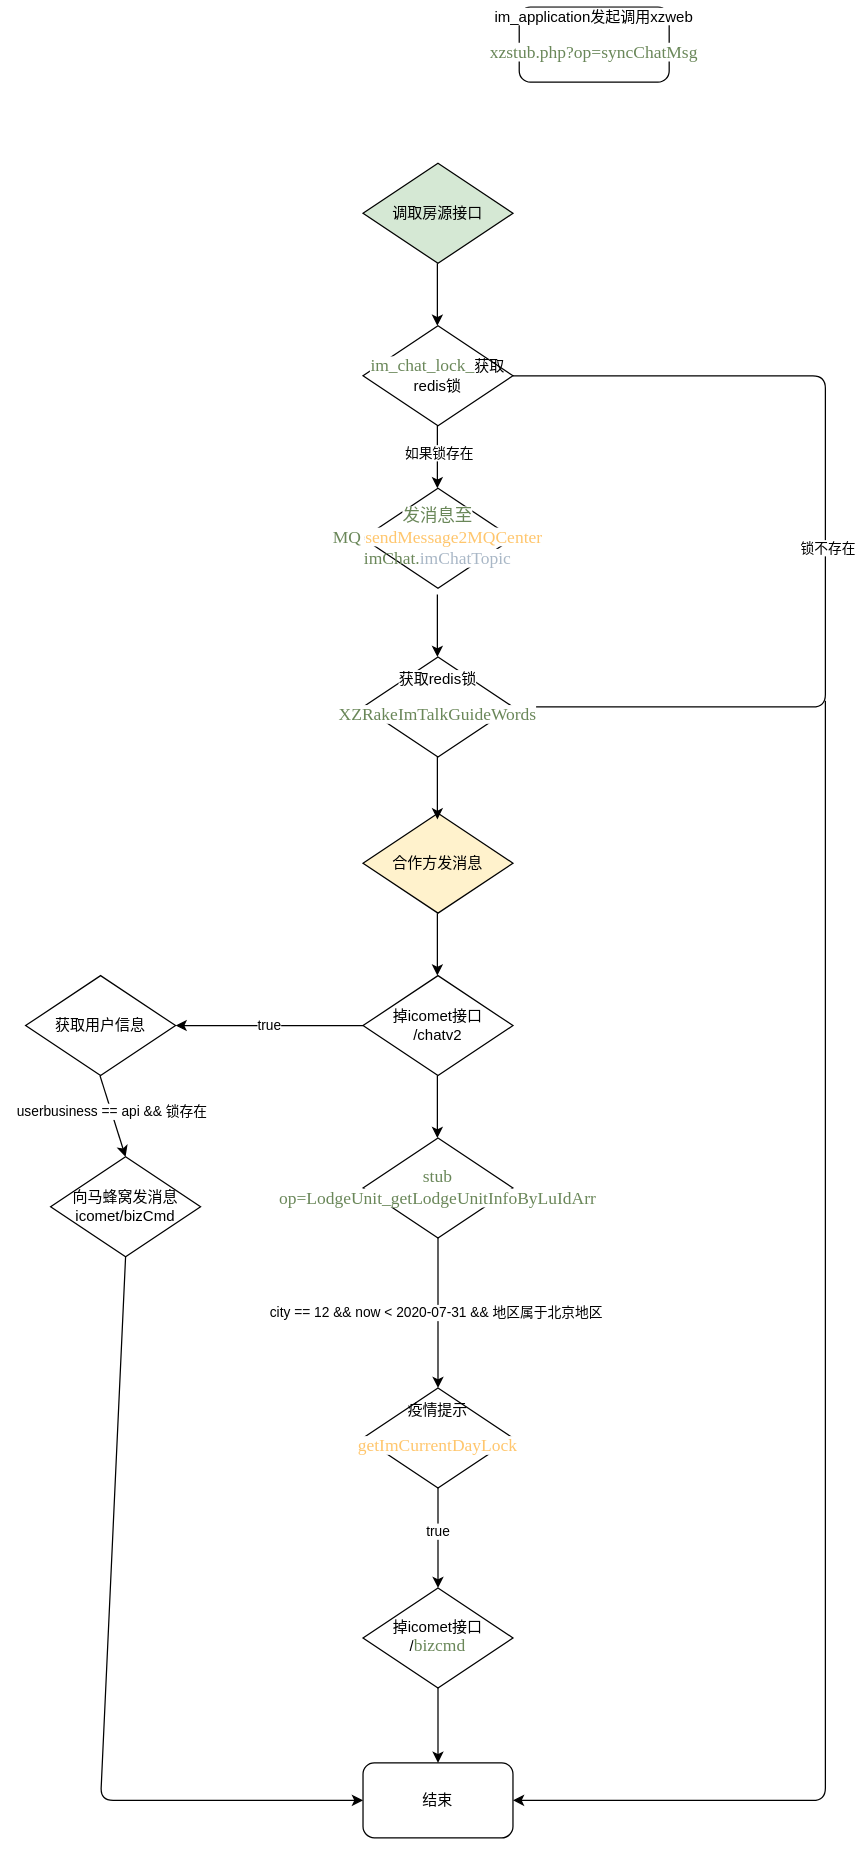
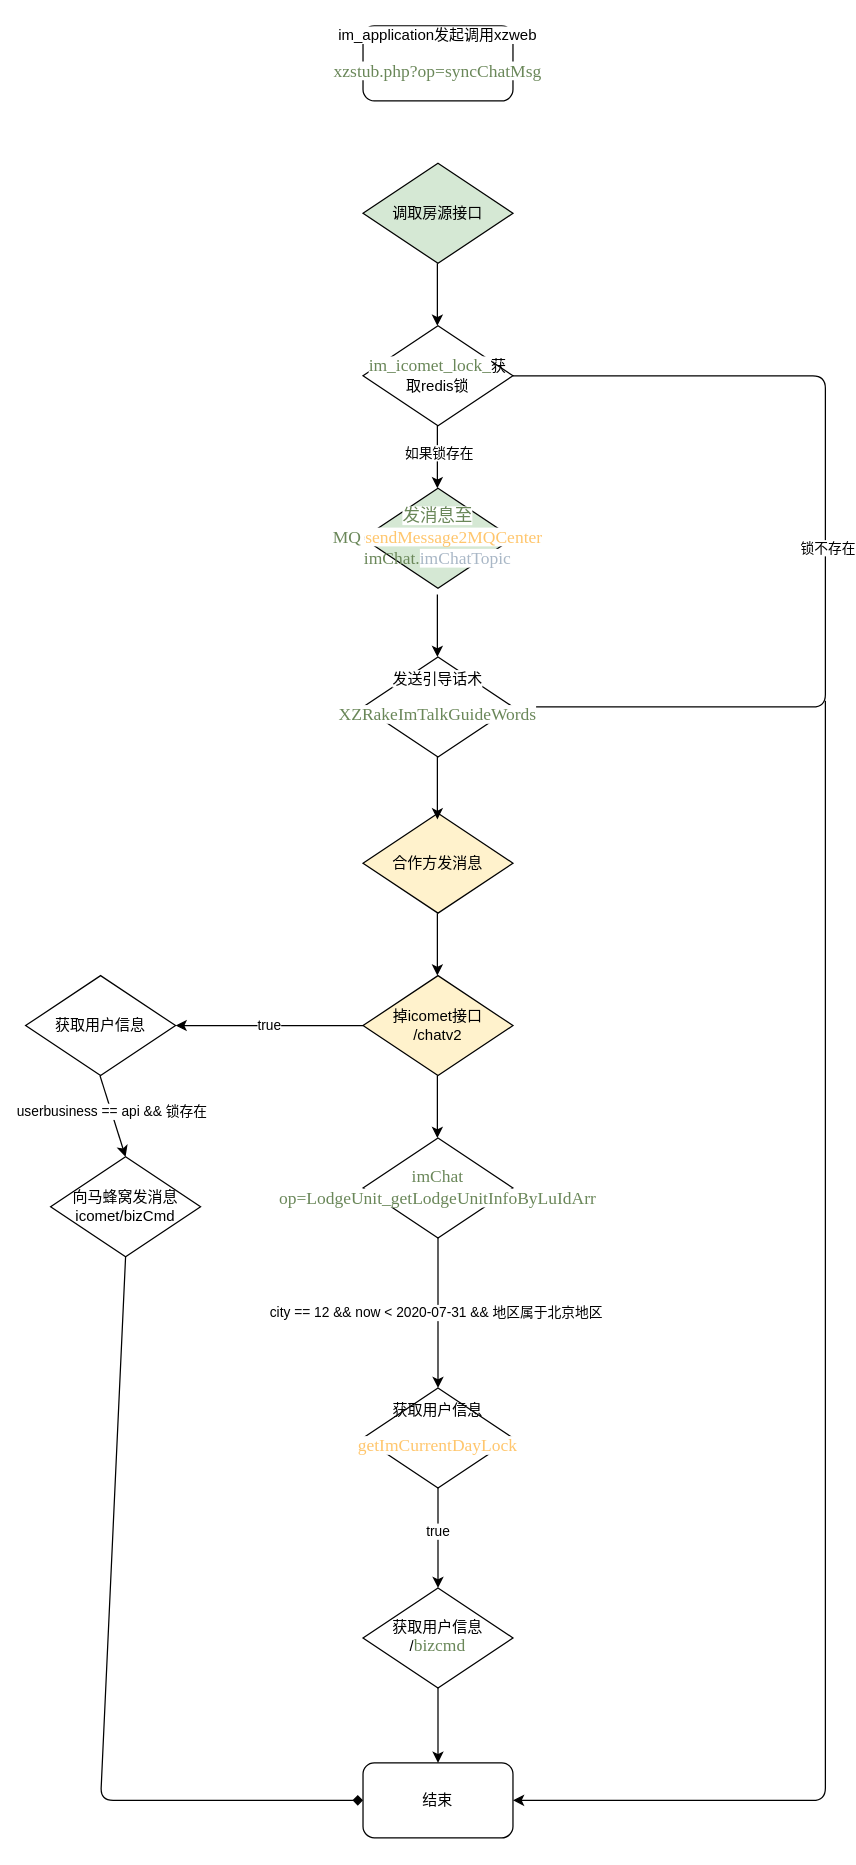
- <mxCell id="2" value="&lt;span style=&quot;background-color: rgb(255 , 255 , 255)&quot;&gt;im_application发起调用xzweb&lt;br&gt;&lt;/span&gt;&lt;pre style=&quot;color: rgb(169 , 183 , 198) ; font-family: &amp;#34;menlo&amp;#34; ; font-size: 10.5pt&quot;&gt;&lt;span style=&quot;color: rgb(106 , 135 , 89) ; background-color: rgb(255 , 255 , 255)&quot;&gt;xzstub.php?op=syncChatMsg&lt;/span&gt;&lt;/pre&gt;" style="rounded=1;whiteSpace=wrap;html=1;" vertex="1" parent="1"><mxGeometry x="415" y="5" width="120" height="60" as="geometry" /></mxCell>
+ <mxCell id="2" value="&lt;span style=&quot;background-color: rgb(255 , 255 , 255)&quot;&gt;im_application发起调用xzweb&lt;br&gt;&lt;/span&gt;&lt;pre style=&quot;color: rgb(169 , 183 , 198) ; font-family: &amp;#34;menlo&amp;#34; ; font-size: 10.5pt&quot;&gt;&lt;span style=&quot;color: rgb(106 , 135 , 89) ; background-color: rgb(255 , 255 , 255)&quot;&gt;xzstub.php?op=syncChatMsg&lt;/span&gt;&lt;/pre&gt;" style="rounded=1;whiteSpace=wrap;html=1;" vertex="1" parent="1"><mxGeometry x="290" y="20" width="120" height="60" as="geometry" /></mxCell>
- <mxCell id="4" value="&lt;span style=&quot;color: rgb(106 , 135 , 89) ; font-family: &amp;#34;menlo&amp;#34; ; font-size: 10.5pt ; background-color: rgb(255 , 255 , 255)&quot;&gt;im_chat_lock_&lt;/span&gt;获取redis锁" style="rhombus;whiteSpace=wrap;html=1;" vertex="1" parent="1"><mxGeometry x="290" y="260" width="120" height="80" as="geometry" /></mxCell>
+ <mxCell id="4" value="&lt;span style=&quot;color: rgb(106 , 135 , 89) ; font-family: &amp;#34;menlo&amp;#34; ; font-size: 10.5pt ; background-color: rgb(255 , 255 , 255)&quot;&gt;im_icomet_lock_&lt;/span&gt;获取redis锁" style="rhombus;whiteSpace=wrap;html=1;" vertex="1" parent="1"><mxGeometry x="290" y="260" width="120" height="80" as="geometry" /></mxCell>
- <mxCell id="6" value="&lt;font color=&quot;#6a8759&quot; face=&quot;menlo&quot;&gt;&lt;span style=&quot;font-size: 14px ; background-color: rgb(255 , 255 , 255)&quot;&gt;发消息至MQ&amp;nbsp;&lt;/span&gt;&lt;/font&gt;&lt;span style=&quot;color: rgb(255 , 198 , 109) ; font-family: &amp;#34;menlo&amp;#34; ; font-size: 10.5pt&quot;&gt;&lt;span style=&quot;background-color: rgb(255 , 255 , 255)&quot;&gt;sendMessage2MQCenter&lt;br&gt;&lt;/span&gt;&lt;/span&gt;&lt;span style=&quot;font-family: &amp;#34;menlo&amp;#34; ; font-size: 10.5pt ; color: rgb(106 , 135 , 89)&quot;&gt;imChat.&lt;/span&gt;&lt;span style=&quot;background-color: rgb(255 , 255 , 255) ; color: rgb(169 , 183 , 198) ; font-family: &amp;#34;menlo&amp;#34; ; font-size: 10.5pt&quot;&gt;imChatTopic&lt;/span&gt;&lt;span style=&quot;color: rgb(255 , 198 , 109) ; font-family: &amp;#34;menlo&amp;#34; ; font-size: 10.5pt&quot;&gt;&lt;span style=&quot;background-color: rgb(255 , 255 , 255)&quot;&gt;&lt;br&gt;&lt;/span&gt;&lt;/span&gt;" style="rhombus;whiteSpace=wrap;html=1;" vertex="1" parent="1"><mxGeometry x="290" y="390" width="120" height="80" as="geometry" /></mxCell>
+ <mxCell id="6" value="&lt;font color=&quot;#6a8759&quot; face=&quot;menlo&quot;&gt;&lt;span style=&quot;font-size: 14px ; background-color: rgb(255 , 255 , 255)&quot;&gt;发消息至MQ&amp;nbsp;&lt;/span&gt;&lt;/font&gt;&lt;span style=&quot;color: rgb(255 , 198 , 109) ; font-family: &amp;#34;menlo&amp;#34; ; font-size: 10.5pt&quot;&gt;&lt;span style=&quot;background-color: rgb(255 , 255 , 255)&quot;&gt;sendMessage2MQCenter&lt;br&gt;&lt;/span&gt;&lt;/span&gt;&lt;span style=&quot;font-family: &amp;#34;menlo&amp;#34; ; font-size: 10.5pt ; color: rgb(106 , 135 , 89)&quot;&gt;imChat.&lt;/span&gt;&lt;span style=&quot;background-color: rgb(255 , 255 , 255) ; color: rgb(169 , 183 , 198) ; font-family: &amp;#34;menlo&amp;#34; ; font-size: 10.5pt&quot;&gt;imChatTopic&lt;/span&gt;&lt;span style=&quot;color: rgb(255 , 198 , 109) ; font-family: &amp;#34;menlo&amp;#34; ; font-size: 10.5pt&quot;&gt;&lt;span style=&quot;background-color: rgb(255 , 255 , 255)&quot;&gt;&lt;br&gt;&lt;/span&gt;&lt;/span&gt;" style="rhombus;whiteSpace=wrap;html=1;fillColor=#d5e8d4;" vertex="1" parent="1"><mxGeometry x="290" y="390" width="120" height="80" as="geometry" /></mxCell>
- <mxCell id="11" value="&lt;span style=&quot;background-color: rgb(255 , 255 , 255)&quot;&gt;获取redis锁&lt;br&gt;&lt;/span&gt;&lt;pre style=&quot;color: rgb(169 , 183 , 198) ; font-family: &amp;#34;menlo&amp;#34; ; font-size: 10.5pt&quot;&gt;&lt;span style=&quot;color: rgb(106 , 135 , 89) ; background-color: rgb(255 , 255 , 255)&quot;&gt;XZRakeImTalkGuideWords&lt;/span&gt;&lt;/pre&gt;" style="rhombus;whiteSpace=wrap;html=1;" vertex="1" parent="1"><mxGeometry x="290" y="525" width="120" height="80" as="geometry" /></mxCell>
+ <mxCell id="11" value="&lt;span style=&quot;background-color: rgb(255 , 255 , 255)&quot;&gt;发送引导话术&lt;br&gt;&lt;/span&gt;&lt;pre style=&quot;color: rgb(169 , 183 , 198) ; font-family: &amp;#34;menlo&amp;#34; ; font-size: 10.5pt&quot;&gt;&lt;span style=&quot;color: rgb(106 , 135 , 89) ; background-color: rgb(255 , 255 , 255)&quot;&gt;XZRakeImTalkGuideWords&lt;/span&gt;&lt;/pre&gt;" style="rhombus;whiteSpace=wrap;html=1;" vertex="1" parent="1"><mxGeometry x="290" y="525" width="120" height="80" as="geometry" /></mxCell>
- <mxCell id="15" value="掉icomet接口&lt;br&gt;/chatv2" style="rhombus;whiteSpace=wrap;html=1;" vertex="1" parent="1"><mxGeometry x="290" y="780" width="120" height="80" as="geometry" /></mxCell>
+ <mxCell id="15" value="掉icomet接口&lt;br&gt;/chatv2" style="rhombus;whiteSpace=wrap;html=1;fillColor=#fff2cc;" vertex="1" parent="1"><mxGeometry x="290" y="780" width="120" height="80" as="geometry" /></mxCell>
- <mxCell id="17" value="&lt;span style=&quot;color: rgb(106 , 135 , 89) ; font-family: &amp;#34;menlo&amp;#34; ; font-size: 10.5pt&quot;&gt;&lt;span style=&quot;background-color: rgb(255 , 255 , 255)&quot;&gt;stub&lt;/span&gt;&lt;br&gt;&lt;span style=&quot;background-color: rgb(255 , 255 , 255)&quot;&gt;op=LodgeUnit_getLodgeUnitInfoByLuIdArr&lt;/span&gt;&lt;/span&gt;" style="rhombus;whiteSpace=wrap;html=1;" vertex="1" parent="1"><mxGeometry x="290" y="910" width="120" height="80" as="geometry" /></mxCell>
+ <mxCell id="17" value="&lt;span style=&quot;color: rgb(106 , 135 , 89) ; font-family: &amp;#34;menlo&amp;#34; ; font-size: 10.5pt&quot;&gt;&lt;span style=&quot;background-color: rgb(255 , 255 , 255)&quot;&gt;imChat&lt;/span&gt;&lt;br&gt;&lt;span style=&quot;background-color: rgb(255 , 255 , 255)&quot;&gt;op=LodgeUnit_getLodgeUnitInfoByLuIdArr&lt;/span&gt;&lt;/span&gt;" style="rhombus;whiteSpace=wrap;html=1;" vertex="1" parent="1"><mxGeometry x="290" y="910" width="120" height="80" as="geometry" /></mxCell>
- <mxCell id="20" value="疫情提示&lt;br&gt;&lt;pre style=&quot;color: rgb(169 , 183 , 198) ; font-family: &amp;#34;menlo&amp;#34; ; font-size: 10.5pt&quot;&gt;&lt;span style=&quot;color: rgb(255 , 198 , 109) ; background-color: rgb(255 , 255 , 255)&quot;&gt;getImCurrentDayLock&lt;/span&gt;&lt;/pre&gt;" style="rhombus;whiteSpace=wrap;html=1;" vertex="1" parent="1"><mxGeometry x="290" y="1110" width="120" height="80" as="geometry" /></mxCell>
+ <mxCell id="20" value="获取用户信息&lt;br&gt;&lt;pre style=&quot;color: rgb(169 , 183 , 198) ; font-family: &amp;#34;menlo&amp;#34; ; font-size: 10.5pt&quot;&gt;&lt;span style=&quot;color: rgb(255 , 198 , 109) ; background-color: rgb(255 , 255 , 255)&quot;&gt;getImCurrentDayLock&lt;/span&gt;&lt;/pre&gt;" style="rhombus;whiteSpace=wrap;html=1;" vertex="1" parent="1"><mxGeometry x="290" y="1110" width="120" height="80" as="geometry" /></mxCell>
- <mxCell id="23" value="掉icomet接口&lt;br&gt;/&lt;span style=&quot;color: rgb(106 , 135 , 89) ; font-family: &amp;#34;menlo&amp;#34; ; font-size: 10.5pt ; background-color: rgb(255 , 255 , 255)&quot;&gt;bizcmd&lt;/span&gt;" style="rhombus;whiteSpace=wrap;html=1;" vertex="1" parent="1"><mxGeometry x="290" y="1270" width="120" height="80" as="geometry" /></mxCell>
+ <mxCell id="23" value="获取用户信息&lt;br&gt;/&lt;span style=&quot;color: rgb(106 , 135 , 89) ; font-family: &amp;#34;menlo&amp;#34; ; font-size: 10.5pt ; background-color: rgb(255 , 255 , 255)&quot;&gt;bizcmd&lt;/span&gt;" style="rhombus;whiteSpace=wrap;html=1;" vertex="1" parent="1"><mxGeometry x="290" y="1270" width="120" height="80" as="geometry" /></mxCell>
- <mxCell id="32" value="" style="endArrow=classic;html=1;exitX=0.5;exitY=1;exitDx=0;exitDy=0;entryX=0;entryY=0.5;entryDx=0;entryDy=0;" edge="1" parent="1" source="27" target="30"><mxGeometry width="50" height="50" relative="1" as="geometry"><mxPoint x="240" y="1190" as="sourcePoint" /><mxPoint x="80" y="1340" as="targetPoint" /><Array as="points"><mxPoint x="80" y="1440" /></Array></mxGeometry></mxCell>
+ <mxCell id="32" value="" style="endArrow=diamond;html=1;exitX=0.5;exitY=1;exitDx=0;exitDy=0;entryX=0;entryY=0.5;entryDx=0;entryDy=0;" edge="1" parent="1" source="27" target="30"><mxGeometry width="50" height="50" relative="1" as="geometry"><mxPoint x="240" y="1190" as="sourcePoint" /><mxPoint x="80" y="1340" as="targetPoint" /><Array as="points"><mxPoint x="80" y="1440" /></Array></mxGeometry></mxCell>
